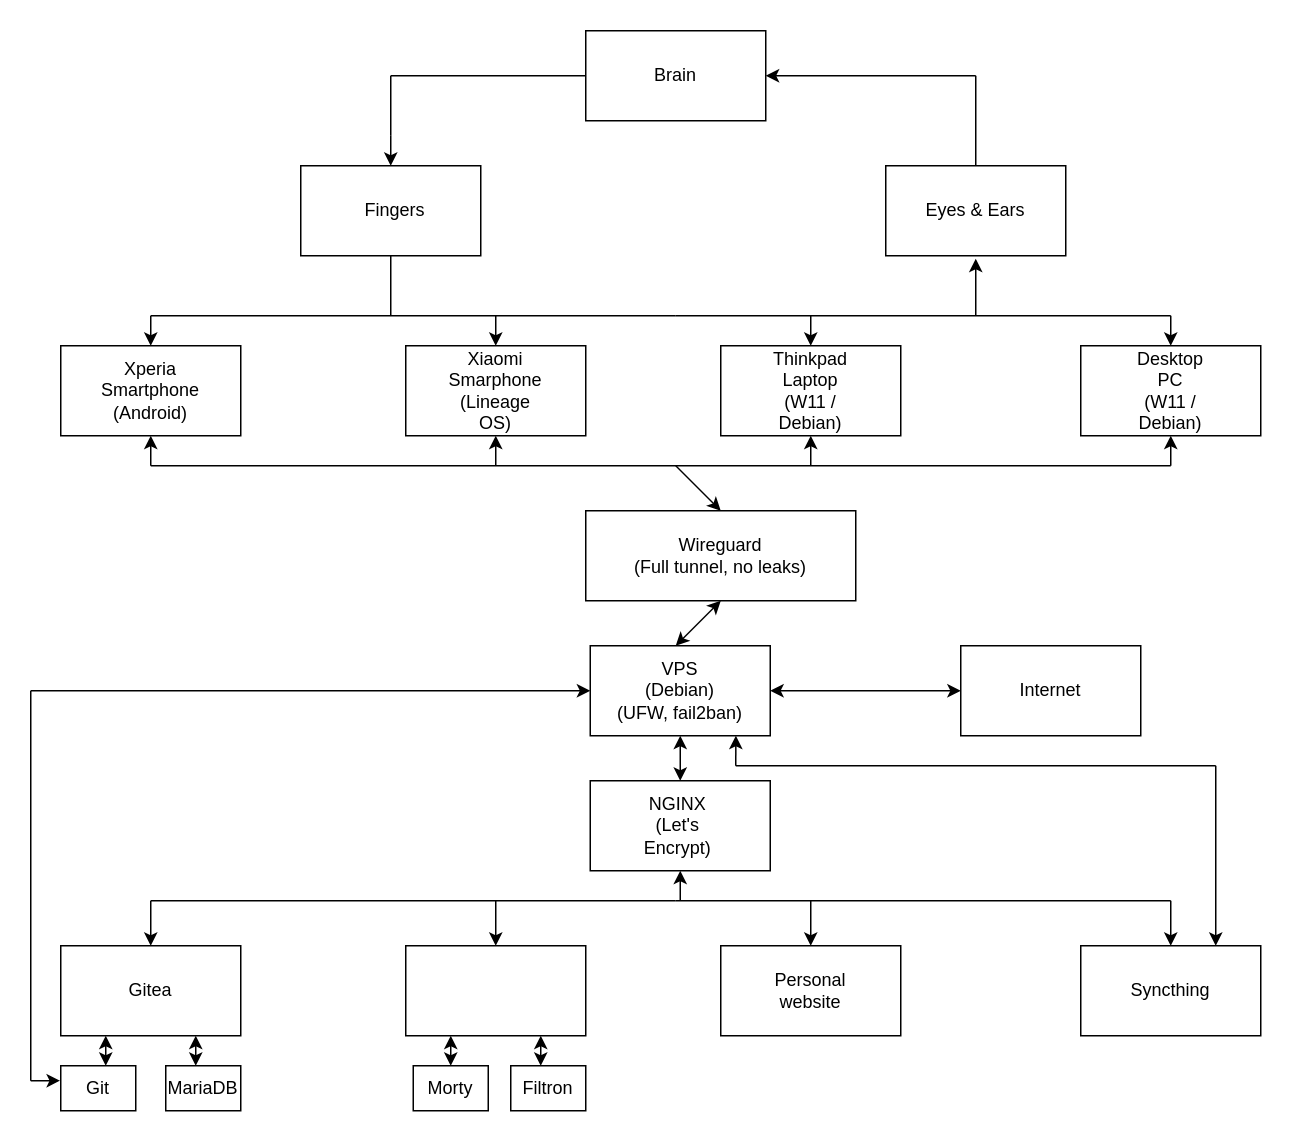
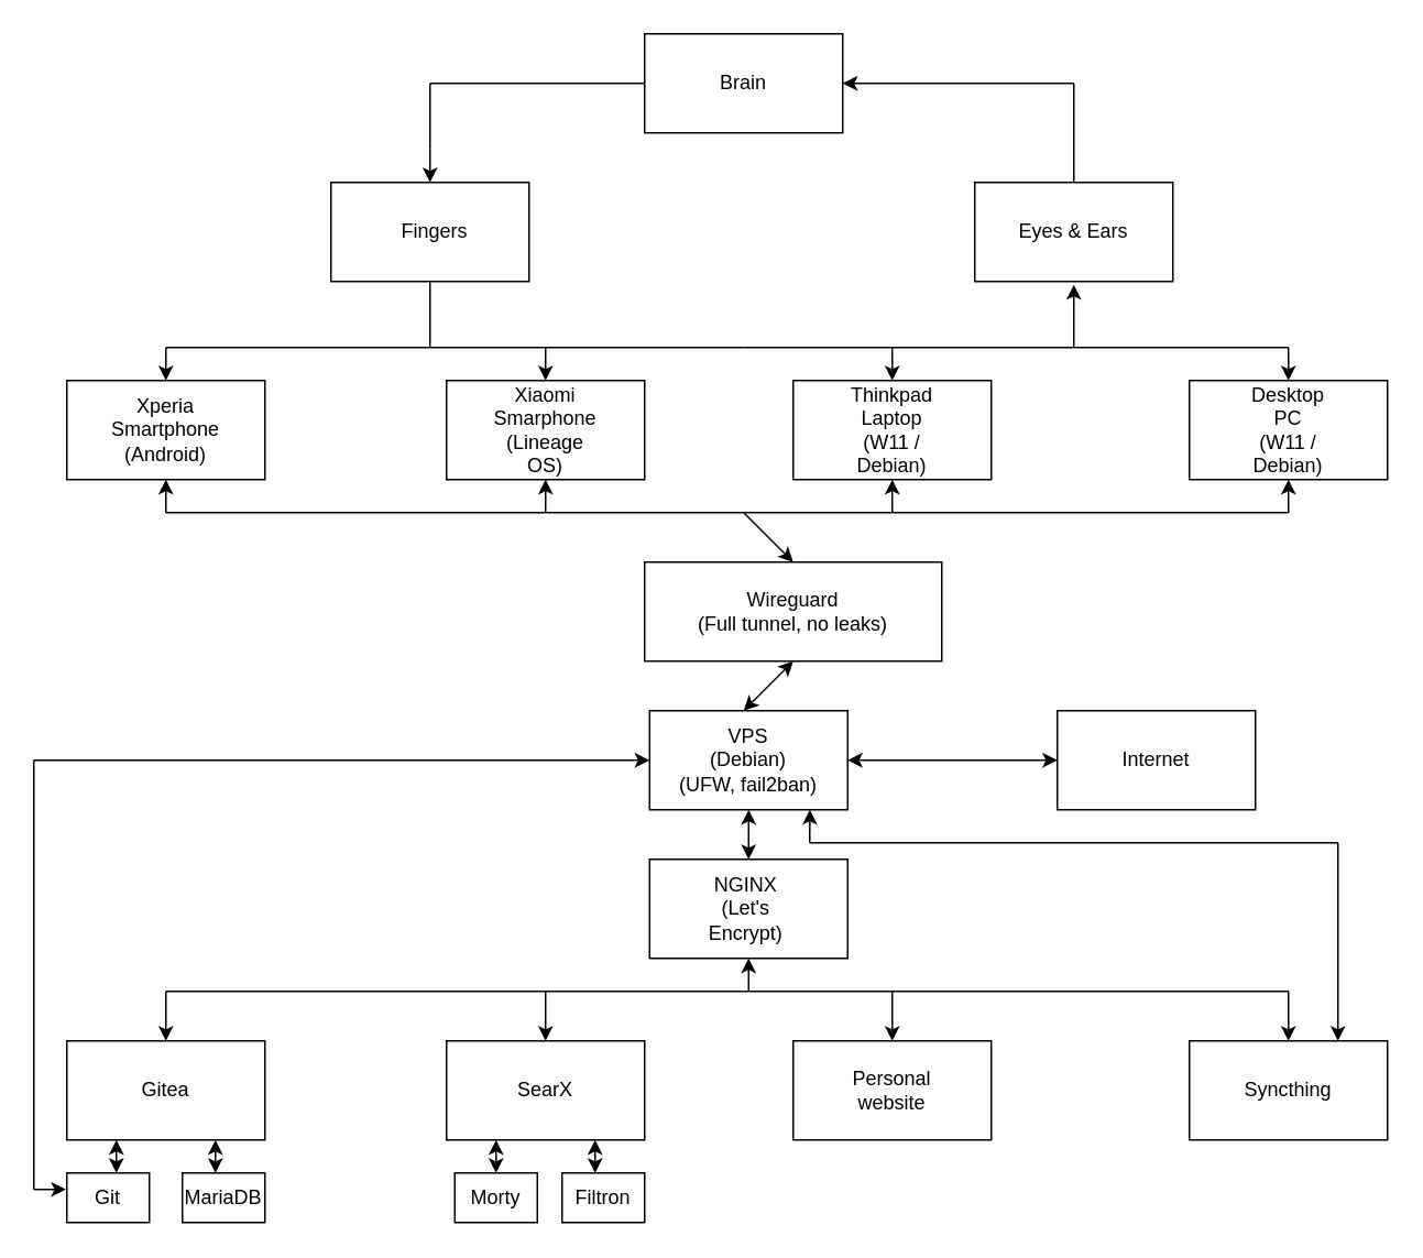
+ <mxCell id="53" value="SearX" style="text;html=1;strokeColor=none;fillColor=none;align=center;verticalAlign=middle;whiteSpace=wrap;rounded=0;" parent="1" vertex="1"><mxGeometry x="310" y="650" width="40" height="20" as="geometry" /></mxCell>
